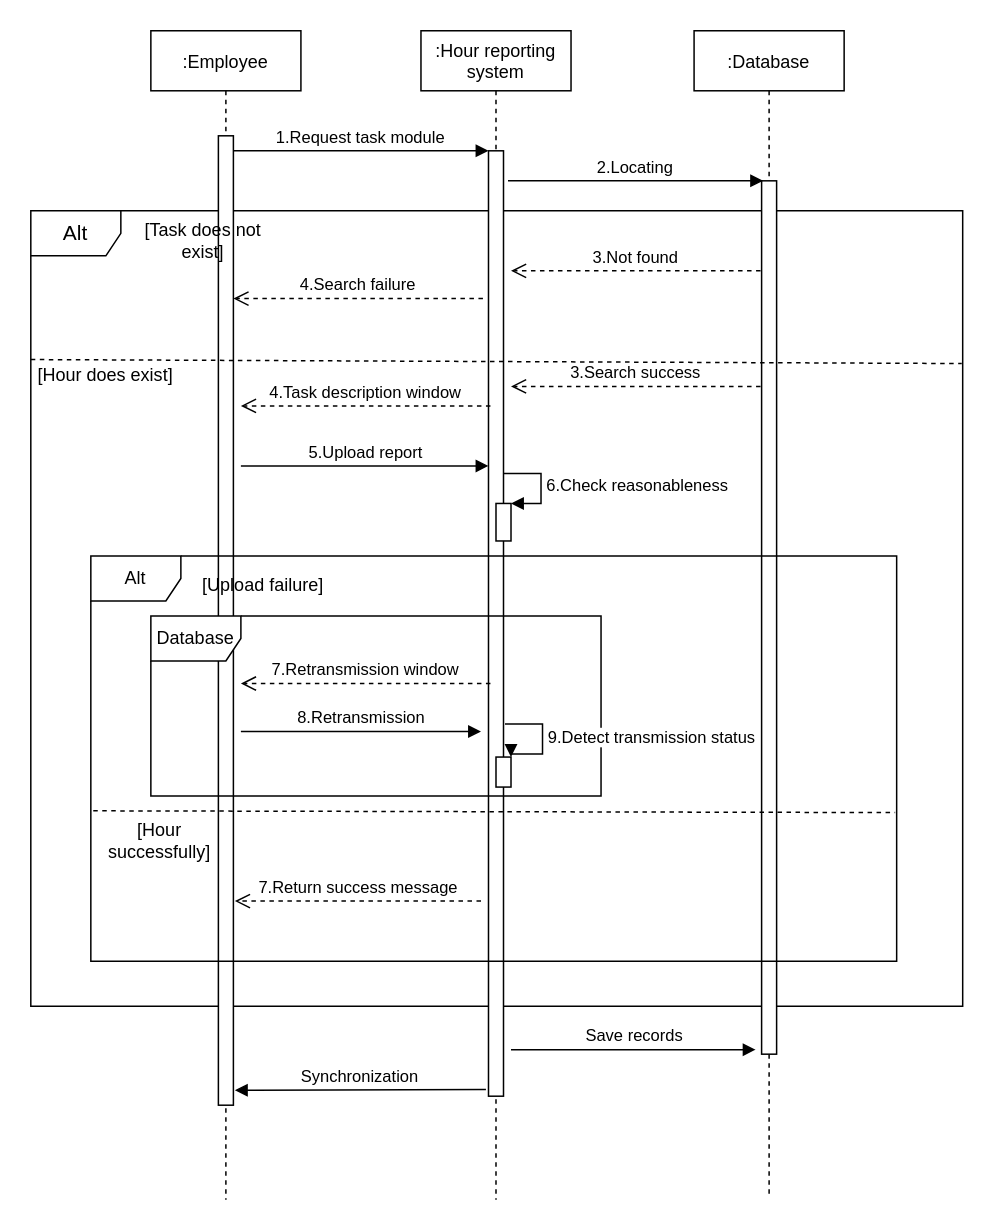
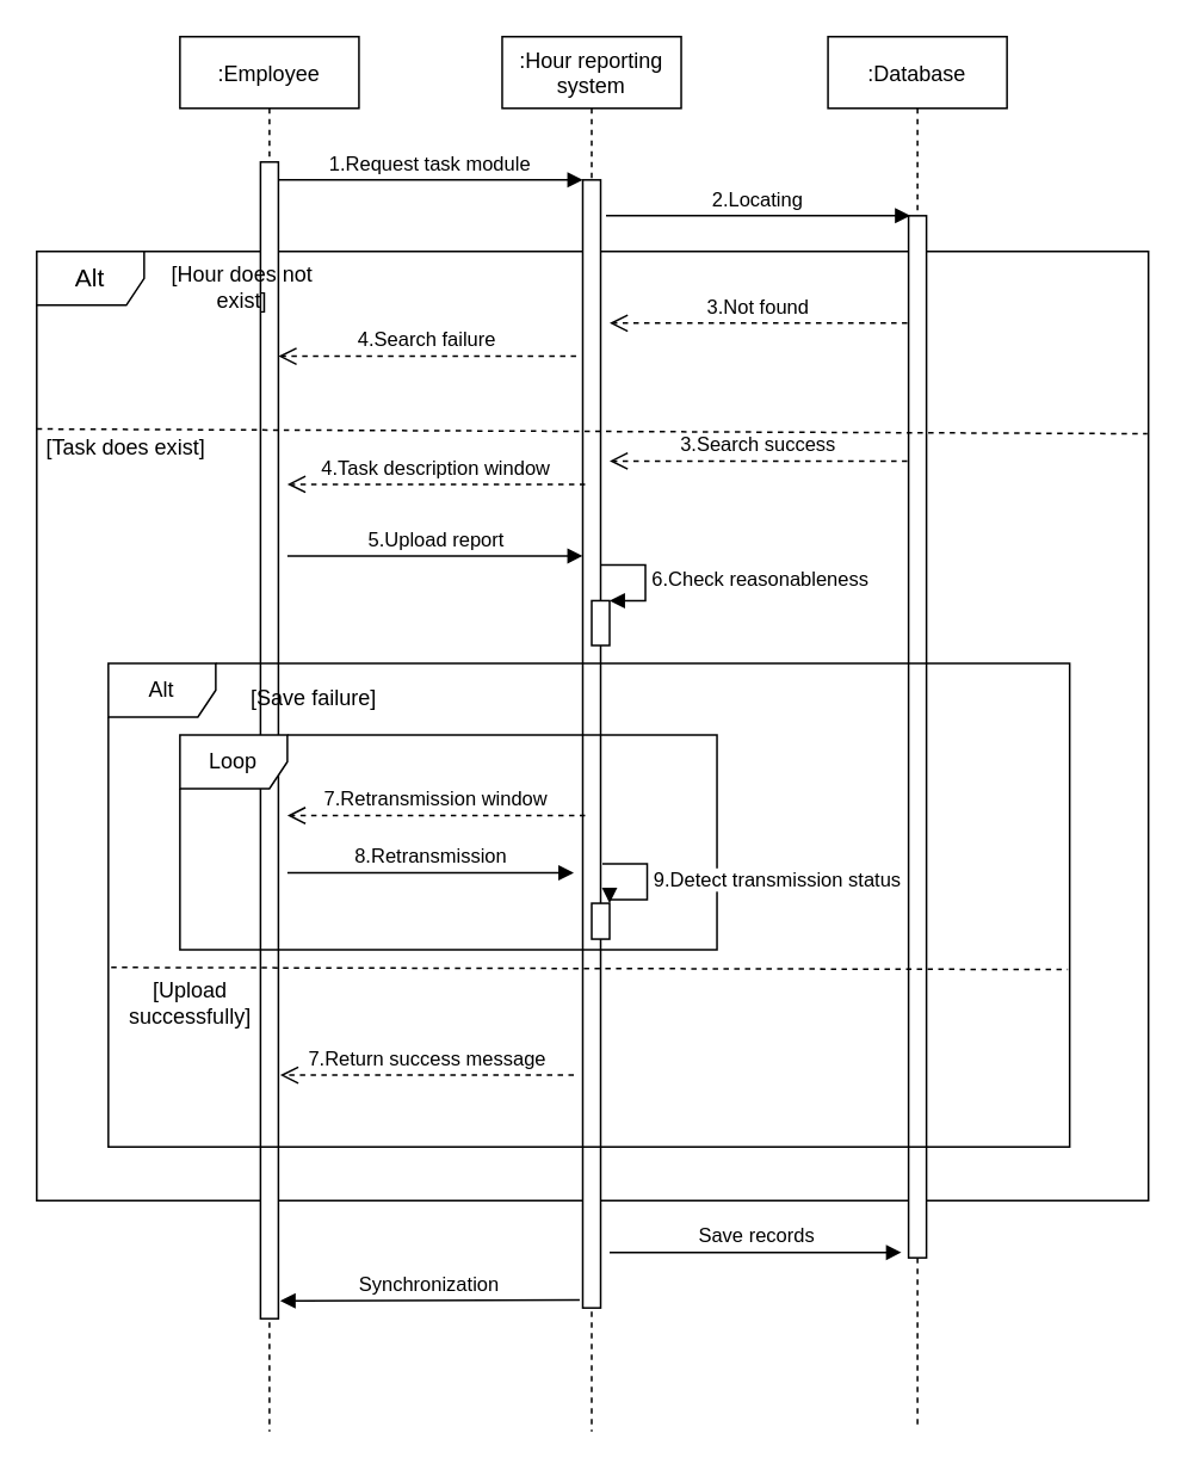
- <mxCell id="16" value="[Task does not exist]" style="text;html=1;align=center;verticalAlign=middle;whiteSpace=wrap;rounded=0;" parent="1" vertex="1"><mxGeometry x="90" y="150" width="90" height="20" as="geometry" /></mxCell>
+ <mxCell id="16" value="[Hour does not exist]" style="text;html=1;align=center;verticalAlign=middle;whiteSpace=wrap;rounded=0;" parent="1" vertex="1"><mxGeometry x="90" y="150" width="90" height="20" as="geometry" /></mxCell>
- <mxCell id="17" value="[Hour does exist]" style="text;html=1;align=center;verticalAlign=middle;whiteSpace=wrap;rounded=0;" parent="1" vertex="1"><mxGeometry x="20" y="240" width="100" height="20" as="geometry" /></mxCell>
+ <mxCell id="17" value="[Task does exist]" style="text;html=1;align=center;verticalAlign=middle;whiteSpace=wrap;rounded=0;" parent="1" vertex="1"><mxGeometry x="20" y="240" width="100" height="20" as="geometry" /></mxCell>
- <mxCell id="22" value="[Upload failure]" style="text;html=1;align=center;verticalAlign=middle;whiteSpace=wrap;rounded=0;" parent="1" vertex="1"><mxGeometry x="130" y="380" width="90" height="20" as="geometry" /></mxCell>
+ <mxCell id="22" value="[Save failure]" style="text;html=1;align=center;verticalAlign=middle;whiteSpace=wrap;rounded=0;" parent="1" vertex="1"><mxGeometry x="130" y="380" width="90" height="20" as="geometry" /></mxCell>
- <mxCell id="25" value="Database" style="shape=umlFrame;whiteSpace=wrap;html=1;" parent="1" vertex="1"><mxGeometry x="100" y="410" width="300" height="120" as="geometry" /></mxCell>
+ <mxCell id="25" value="Loop" style="shape=umlFrame;whiteSpace=wrap;html=1;" parent="1" vertex="1"><mxGeometry x="100" y="410" width="300" height="120" as="geometry" /></mxCell>
- <mxCell id="23" value="[Hour successfully]" style="text;html=1;align=center;verticalAlign=middle;whiteSpace=wrap;rounded=0;" parent="1" vertex="1"><mxGeometry x="70" y="550" width="72" height="20" as="geometry" /></mxCell>
+ <mxCell id="23" value="[Upload successfully]" style="text;html=1;align=center;verticalAlign=middle;whiteSpace=wrap;rounded=0;" parent="1" vertex="1"><mxGeometry x="70" y="550" width="72" height="20" as="geometry" /></mxCell>
